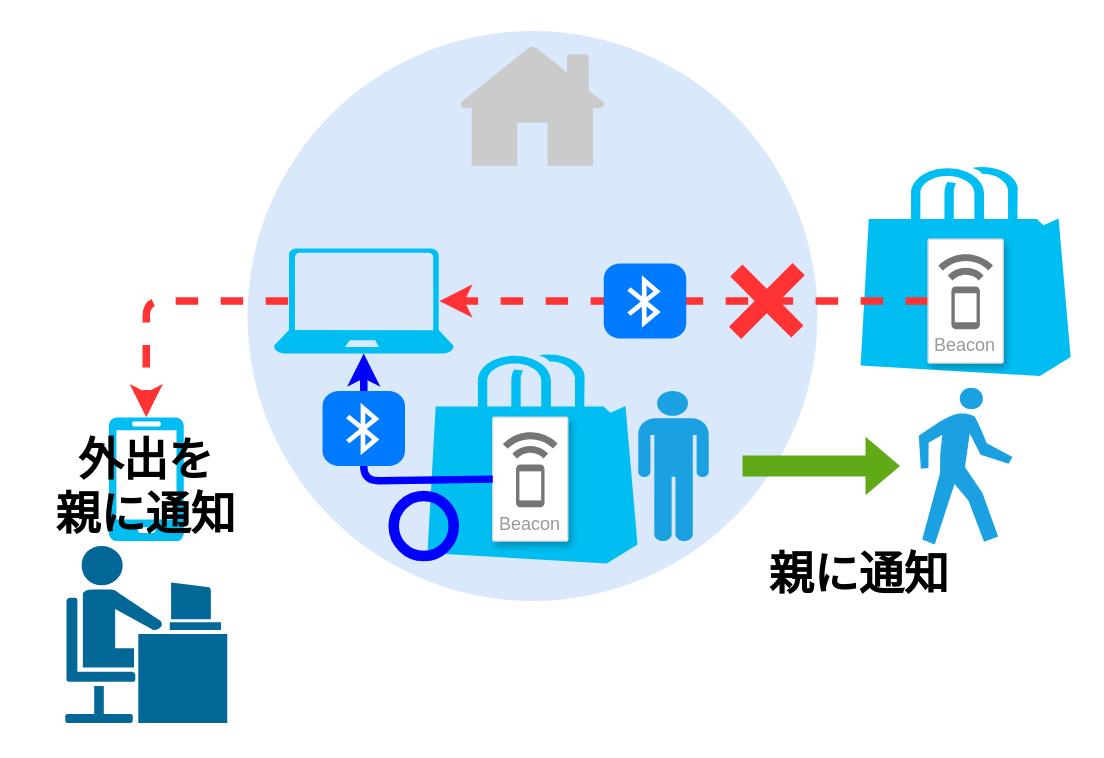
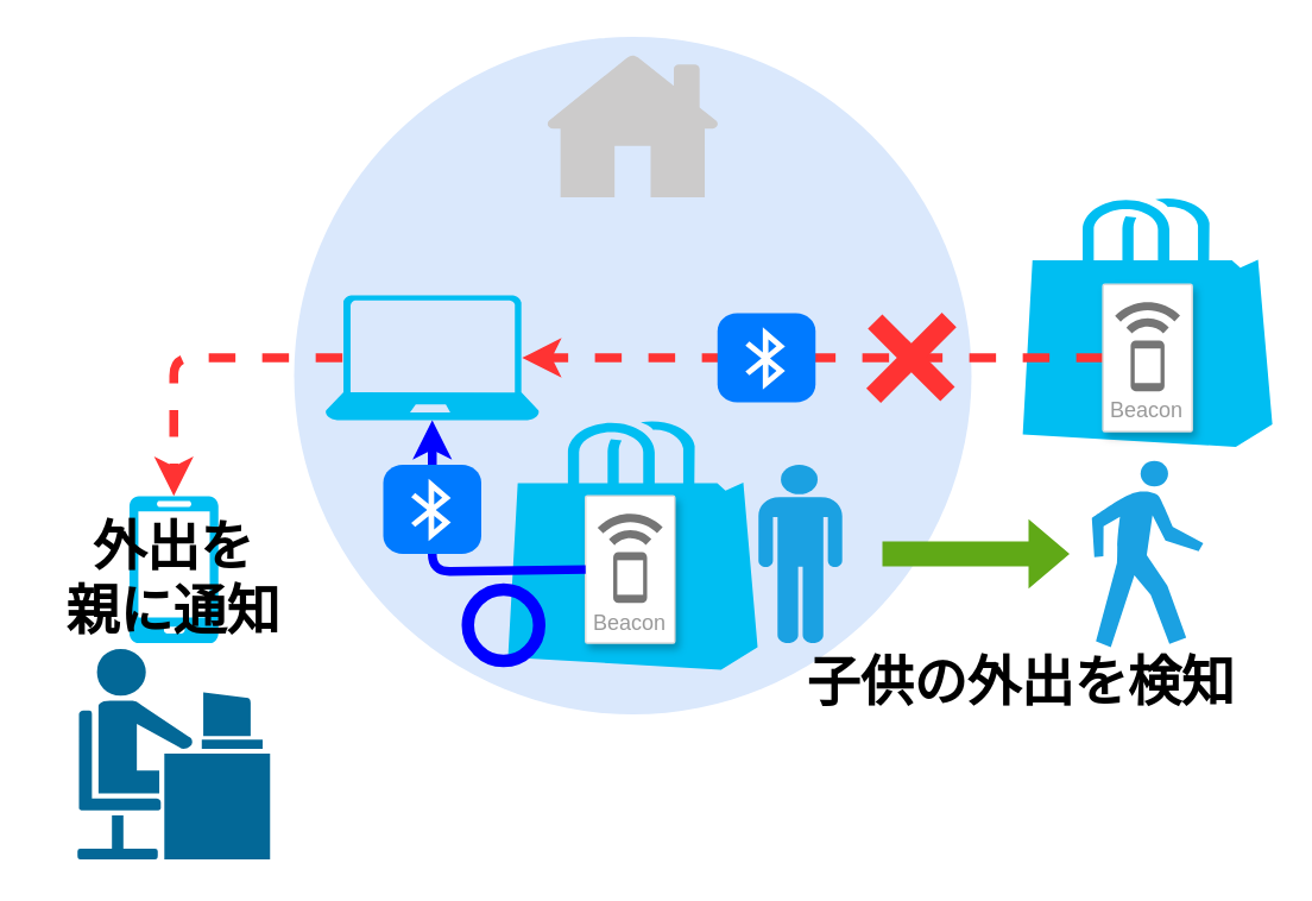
- <mxCell id="23" value="親に通知" style="text;html=1;strokeColor=none;fillColor=none;align=center;verticalAlign=middle;whiteSpace=wrap;rounded=0;strokeWidth=7;fontColor=#000000;fontSize=30;fontStyle=1" vertex="1" parent="1"><mxGeometry x="442" y="362.25" width="261.25" height="40" as="geometry" /></mxCell>
+ <mxCell id="23" value="子供の外出を検知" style="text;html=1;strokeColor=none;fillColor=none;align=center;verticalAlign=middle;whiteSpace=wrap;rounded=0;strokeWidth=7;fontColor=#000000;fontSize=30;fontStyle=1" vertex="1" parent="1"><mxGeometry x="442" y="362.25" width="261.25" height="40" as="geometry" /></mxCell>
